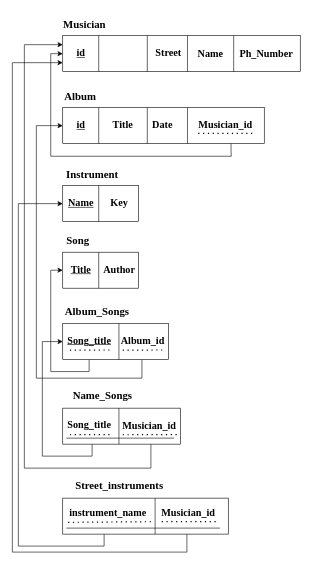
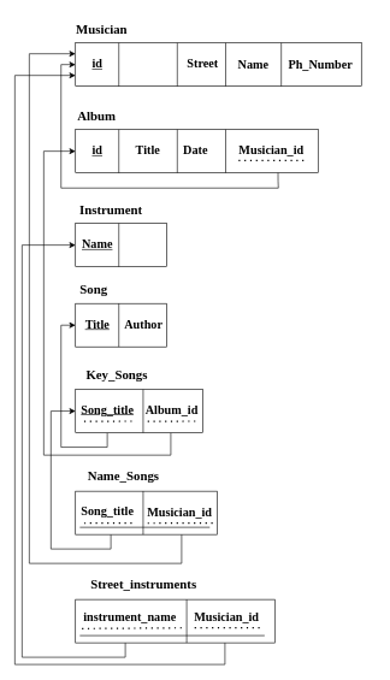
- <mxCell id="26" value="&lt;font style=&quot;font-size: 17px;&quot;&gt;&lt;b&gt;Key&lt;/b&gt;&lt;/font&gt;" style="text;html=1;align=center;verticalAlign=middle;resizable=0;points=[];autosize=1;strokeColor=none;fillColor=none;fontFamily=Architects Daughter;fontSource=https%3A%2F%2Ffonts.googleapis.com%2Fcss%3Ffamily%3DArchitects%2BDaughter;" vertex="1" parent="1"><mxGeometry x="173" y="324" width="50" height="30" as="geometry" /></mxCell>
- <mxCell id="39" value="&lt;b&gt;Album_Songs&lt;/b&gt;" style="text;html=1;align=center;verticalAlign=middle;resizable=0;points=[];autosize=1;strokeColor=none;fillColor=none;fontFamily=Architects Daughter;fontSource=https%3A%2F%2Ffonts.googleapis.com%2Fcss%3Ffamily%3DArchitects%2BDaughter;fontSize=18;" vertex="1" parent="1"><mxGeometry x="96" y="499" width="130" height="40" as="geometry" /></mxCell>
+ <mxCell id="39" value="&lt;b&gt;Key_Songs&lt;/b&gt;" style="text;html=1;align=center;verticalAlign=middle;resizable=0;points=[];autosize=1;strokeColor=none;fillColor=none;fontFamily=Architects Daughter;fontSource=https%3A%2F%2Ffonts.googleapis.com%2Fcss%3Ffamily%3DArchitects%2BDaughter;fontSize=18;" vertex="1" parent="1"><mxGeometry x="96" y="499" width="130" height="40" as="geometry" /></mxCell>
